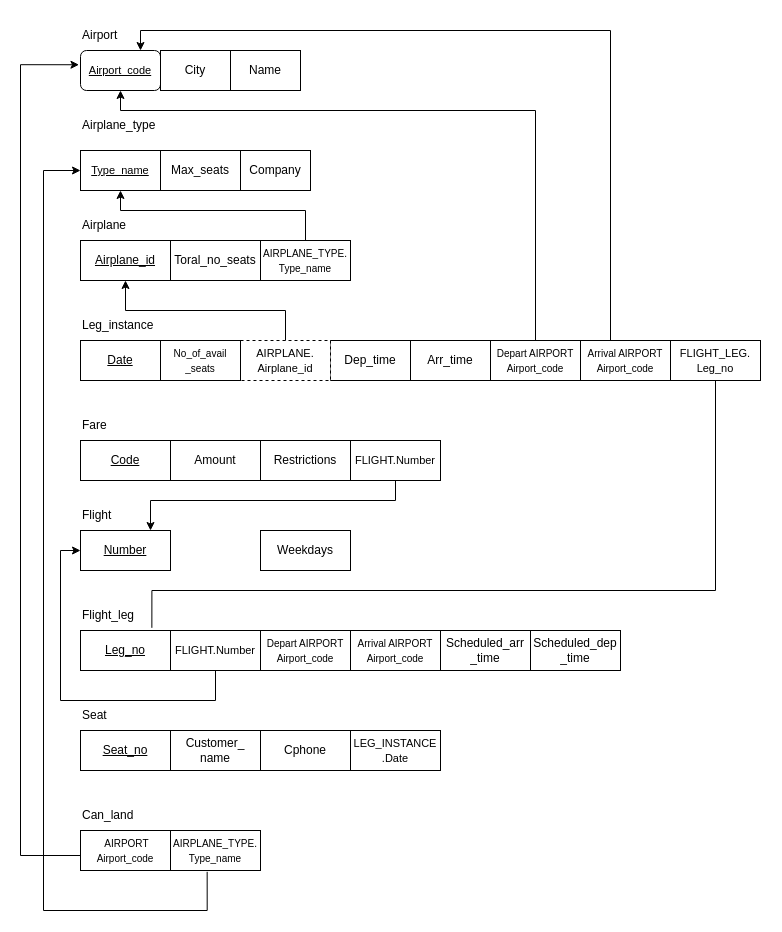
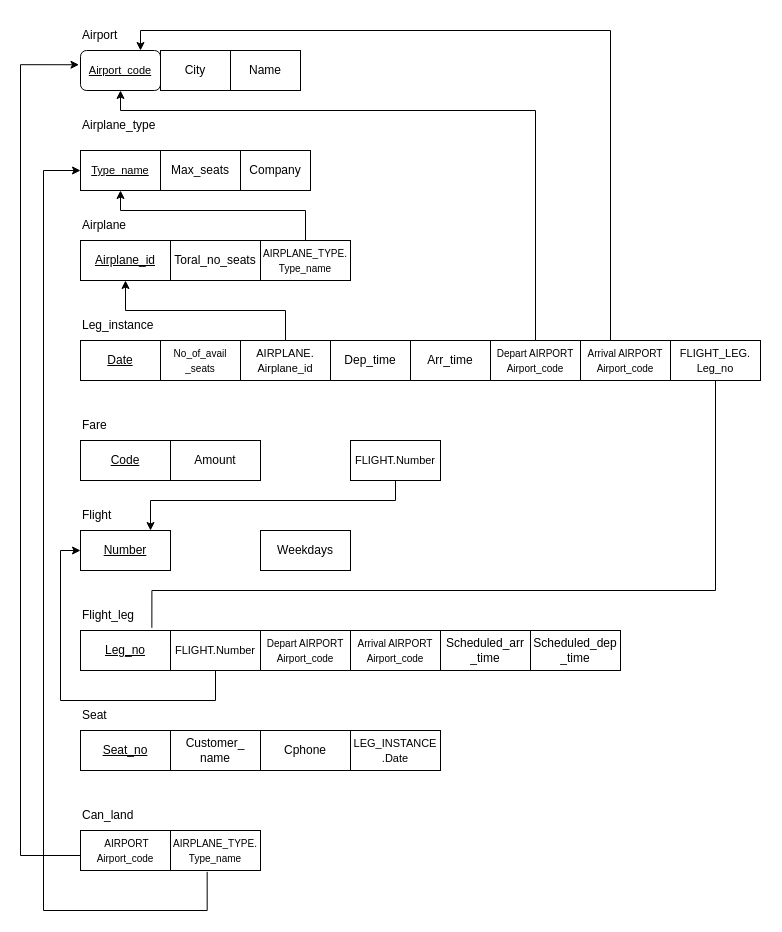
- <mxCell id="22" value="&lt;font style=&quot;font-size: 11px;&quot;&gt;AIRPLANE.&lt;br&gt;Airplane_id&lt;/font&gt;" style="whiteSpace=wrap;html=1;align=center;dashed=1;" vertex="1" parent="1"><mxGeometry x="240" y="340" width="90" height="40" as="geometry" /></mxCell>
+ <mxCell id="22" value="&lt;font style=&quot;font-size: 11px;&quot;&gt;AIRPLANE.&lt;br&gt;Airplane_id&lt;/font&gt;" style="whiteSpace=wrap;html=1;align=center;" vertex="1" parent="1"><mxGeometry x="240" y="340" width="90" height="40" as="geometry" /></mxCell>
- <mxCell id="29" value="Restrictions" style="whiteSpace=wrap;html=1;align=center;" vertex="1" parent="1"><mxGeometry x="260" y="440" width="90" height="40" as="geometry" /></mxCell>
